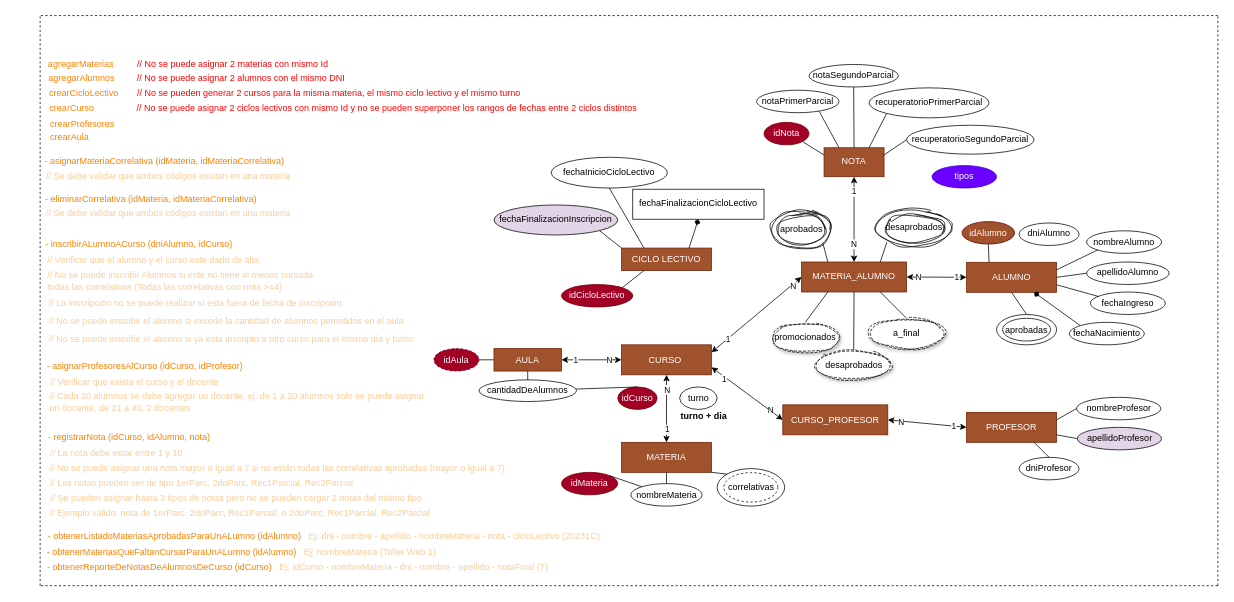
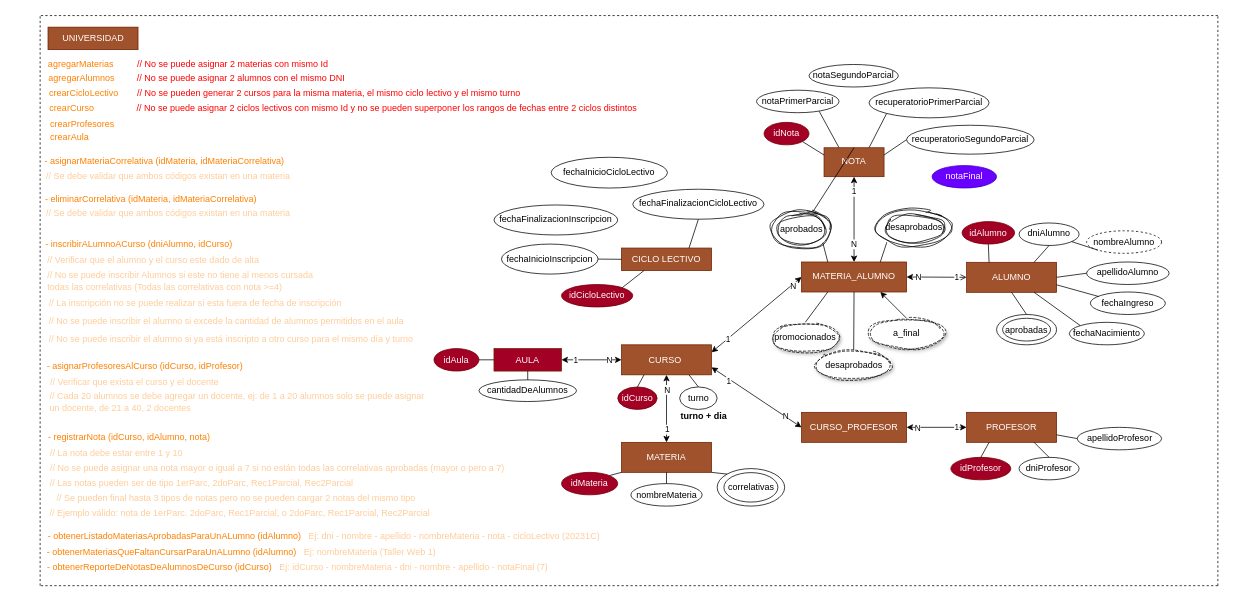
+ <mxCell id="78" value="UNIVERSIDAD" style="rounded=0;whiteSpace=wrap;html=1;fillColor=#a0522d;fontColor=#ffffff;strokeColor=#6D1F00;" parent="1" vertex="1"><mxGeometry x="63.5" y="35.43" width="120" height="30" as="geometry" /></mxCell>
- <mxCell id="51" value="" style="endArrow=none;html=1;rounded=0;entryX=0.5;entryY=1;entryDx=0;entryDy=0;exitX=0.5;exitY=0;exitDx=0;exitDy=0;" parent="1" source="50" target="33" edge="1"><mxGeometry width="50" height="50" relative="1" as="geometry"><mxPoint x="1048" y="298.92" as="sourcePoint" /><mxPoint x="1028" y="278.92" as="targetPoint" /></mxGeometry></mxCell>
+ <mxCell id="51" value="" style="endArrow=none;html=1;rounded=0;exitX=0.5;exitY=0;exitDx=0;exitDy=0;" parent="1" source="50" target="146" edge="1"><mxGeometry width="50" height="50" relative="1" as="geometry"><mxPoint x="1048" y="298.92" as="sourcePoint" /><mxPoint x="1028" y="278.92" as="targetPoint" /></mxGeometry></mxCell>
- <mxCell id="143" value="tipos" style="ellipse;whiteSpace=wrap;html=1;fillColor=#6a00ff;fontColor=#ffffff;strokeColor=#3700CC;" parent="1" vertex="1"><mxGeometry x="1242" y="219.92" width="86" height="30" as="geometry" /></mxCell>
+ <mxCell id="143" value="notaFinal" style="ellipse;whiteSpace=wrap;html=1;fillColor=#6a00ff;fontColor=#ffffff;strokeColor=#3700CC;" parent="1" vertex="1"><mxGeometry x="1242" y="219.92" width="86" height="30" as="geometry" /></mxCell>
- <mxCell id="68" value="fechaFinalizacionCicloLectivo" style="whiteSpace=wrap;html=1;rounded=0;" parent="1" vertex="1"><mxGeometry x="843" y="251.49" width="175" height="40" as="geometry" /></mxCell>
+ <mxCell id="68" value="fechaFinalizacionCicloLectivo" style="ellipse;whiteSpace=wrap;html=1;" parent="1" vertex="1"><mxGeometry x="843" y="251.49" width="175" height="40" as="geometry" /></mxCell>
- <mxCell id="11" value="" style="endArrow=none;html=1;rounded=0;entryX=0.5;entryY=1;entryDx=0;entryDy=0;exitX=0.25;exitY=0;exitDx=0;exitDy=0;" parent="1" source="6" target="7" edge="1"><mxGeometry width="50" height="50" relative="1" as="geometry"><mxPoint x="838" y="308.92" as="sourcePoint" /><mxPoint x="1188" y="418.92" as="targetPoint" /></mxGeometry></mxCell>
- <mxCell id="71" value="fechaFinalizacionInscripcion" style="ellipse;whiteSpace=wrap;html=1;fillColor=#e1d5e7;" parent="1" vertex="1"><mxGeometry x="658" y="272.49" width="165" height="40" as="geometry" /></mxCell>
+ <mxCell id="71" value="fechaFinalizacionInscripcion" style="ellipse;whiteSpace=wrap;html=1;" parent="1" vertex="1"><mxGeometry x="658" y="272.49" width="165" height="40" as="geometry" /></mxCell>
- <mxCell id="69" value="" style="endArrow=diamond;html=1;rounded=0;entryX=0.5;entryY=1;entryDx=0;entryDy=0;exitX=0.75;exitY=0;exitDx=0;exitDy=0;" parent="1" source="6" target="68" edge="1"><mxGeometry width="50" height="50" relative="1" as="geometry"><mxPoint x="888" y="288.92" as="sourcePoint" /><mxPoint x="800" y="252.92" as="targetPoint" /></mxGeometry></mxCell>
+ <mxCell id="69" value="" style="endArrow=none;html=1;rounded=0;entryX=0.5;entryY=1;entryDx=0;entryDy=0;exitX=0.75;exitY=0;exitDx=0;exitDy=0;" parent="1" source="6" target="68" edge="1"><mxGeometry width="50" height="50" relative="1" as="geometry"><mxPoint x="888" y="288.92" as="sourcePoint" /><mxPoint x="800" y="252.92" as="targetPoint" /></mxGeometry></mxCell>
- <mxCell id="92" value="idAlumno" style="ellipse;whiteSpace=wrap;html=1;fillColor=#a0522d;strokeColor=#6F0000;fontColor=#ffffff;" parent="1" vertex="1"><mxGeometry x="1282" y="294.63" width="70" height="30" as="geometry" /></mxCell>
+ <mxCell id="92" value="idAlumno" style="ellipse;whiteSpace=wrap;html=1;fillColor=#a20025;strokeColor=#6F0000;fontColor=#ffffff;" parent="1" vertex="1"><mxGeometry x="1282" y="294.63" width="70" height="30" as="geometry" /></mxCell>
- <mxCell id="73" value="" style="endArrow=none;html=1;rounded=0;entryX=1;entryY=1;entryDx=0;entryDy=0;exitX=0;exitY=0;exitDx=0;exitDy=0;" parent="1" source="6" target="71" edge="1"><mxGeometry width="50" height="50" relative="1" as="geometry"><mxPoint x="878" y="269.92" as="sourcePoint" /><mxPoint x="880" y="156.92" as="targetPoint" /></mxGeometry></mxCell>
- <mxCell id="59" value="nombreAlumno" style="ellipse;whiteSpace=wrap;html=1;" parent="1" vertex="1"><mxGeometry x="1448" y="306.92" width="100" height="30" as="geometry" /></mxCell>
+ <mxCell id="59" value="nombreAlumno" style="ellipse;whiteSpace=wrap;html=1;dashed=1;" parent="1" vertex="1"><mxGeometry x="1448" y="306.92" width="100" height="30" as="geometry" /></mxCell>
+ <mxCell id="65" value="" style="endArrow=none;html=1;rounded=0;entryX=0.75;entryY=0;entryDx=0;entryDy=0;exitX=0.5;exitY=1;exitDx=0;exitDy=0;" parent="1" source="58" target="3" edge="1"><mxGeometry width="50" height="50" relative="1" as="geometry"><mxPoint x="1458" y="343.92" as="sourcePoint" /><mxPoint x="1418" y="338.92" as="targetPoint" /></mxGeometry></mxCell>
+ <mxCell id="70" value="fechaInicioInscripcion" style="ellipse;whiteSpace=wrap;html=1;" parent="1" vertex="1"><mxGeometry x="668" y="324.63" width="128.75" height="40" as="geometry" /></mxCell>
+ <mxCell id="72" value="" style="endArrow=none;html=1;rounded=0;entryX=1;entryY=0.5;entryDx=0;entryDy=0;exitX=0;exitY=0.5;exitDx=0;exitDy=0;" parent="1" source="6" target="70" edge="1"><mxGeometry width="50" height="50" relative="1" as="geometry"><mxPoint x="848" y="308.92" as="sourcePoint" /><mxPoint x="815" y="206.92" as="targetPoint" /></mxGeometry></mxCell>
- <mxCell id="64" value="" style="endArrow=none;html=1;rounded=0;entryX=1;entryY=0.25;entryDx=0;entryDy=0;exitX=0;exitY=1;exitDx=0;exitDy=0;" parent="1" source="59" target="3" edge="1"><mxGeometry width="50" height="50" relative="1" as="geometry"><mxPoint x="1458" y="383.92" as="sourcePoint" /><mxPoint x="1418" y="358.92" as="targetPoint" /></mxGeometry></mxCell>
+ <mxCell id="64" value="" style="endArrow=none;html=1;rounded=0;exitX=0;exitY=1;exitDx=0;exitDy=0;" parent="1" source="59" target="58" edge="1"><mxGeometry width="50" height="50" relative="1" as="geometry"><mxPoint x="1458" y="383.92" as="sourcePoint" /><mxPoint x="1418" y="358.92" as="targetPoint" /></mxGeometry></mxCell>
- <mxCell id="21" value="N" style="endArrow=classic;startArrow=classic;html=1;rounded=0;exitX=1;exitY=0.5;exitDx=0;exitDy=0;entryX=0;entryY=0.5;entryDx=0;entryDy=0;" parent="1" source="28" target="3" edge="1"><mxGeometry x="-0.6" width="50" height="50" relative="1" as="geometry"><mxPoint x="1055.5" y="378.92" as="sourcePoint" /><mxPoint x="1031" y="458.92" as="targetPoint" /><mxPoint as="offset" /></mxGeometry></mxCell>
+ <mxCell id="21" value="N" style="endArrow=open;startArrow=classic;html=1;rounded=0;exitX=1;exitY=0.5;exitDx=0;exitDy=0;entryX=0;entryY=0.5;entryDx=0;entryDy=0;" parent="1" source="28" target="3" edge="1"><mxGeometry x="-0.6" width="50" height="50" relative="1" as="geometry"><mxPoint x="1055.5" y="378.92" as="sourcePoint" /><mxPoint x="1031" y="458.92" as="targetPoint" /><mxPoint as="offset" /></mxGeometry></mxCell>
- <mxCell id="49" value="" style="endArrow=none;html=1;rounded=0;entryX=0.75;entryY=1;entryDx=0;entryDy=0;exitX=0.5;exitY=0;exitDx=0;exitDy=0;" parent="1" source="46" target="28" edge="1"><mxGeometry width="50" height="50" relative="1" as="geometry"><mxPoint x="1113" y="454.92" as="sourcePoint" /><mxPoint x="1088" y="428.92" as="targetPoint" /></mxGeometry></mxCell>
+ <mxCell id="49" value="" style="endArrow=classic;html=1;rounded=0;entryX=0.75;entryY=1;entryDx=0;entryDy=0;exitX=0.5;exitY=0;exitDx=0;exitDy=0;" parent="1" source="46" target="28" edge="1"><mxGeometry width="50" height="50" relative="1" as="geometry"><mxPoint x="1113" y="454.92" as="sourcePoint" /><mxPoint x="1088" y="428.92" as="targetPoint" /></mxGeometry></mxCell>
- <mxCell id="102" value="" style="endArrow=diamond;html=1;rounded=0;entryX=0.75;entryY=1;entryDx=0;entryDy=0;exitX=0;exitY=0;exitDx=0;exitDy=0;" parent="1" source="101" target="3" edge="1"><mxGeometry width="50" height="50" relative="1" as="geometry"><mxPoint x="1455" y="413.92" as="sourcePoint" /><mxPoint x="1418" y="368.92" as="targetPoint" /></mxGeometry></mxCell>
+ <mxCell id="102" value="" style="endArrow=none;html=1;rounded=0;entryX=0.75;entryY=1;entryDx=0;entryDy=0;exitX=0;exitY=0;exitDx=0;exitDy=0;" parent="1" source="101" target="3" edge="1"><mxGeometry width="50" height="50" relative="1" as="geometry"><mxPoint x="1455" y="413.92" as="sourcePoint" /><mxPoint x="1418" y="368.92" as="targetPoint" /></mxGeometry></mxCell>
- <mxCell id="76" value="idAula" style="ellipse;whiteSpace=wrap;html=1;fillColor=#a20025;strokeColor=#6F0000;fontColor=#ffffff;dashed=1;" parent="1" vertex="1"><mxGeometry x="578" y="463.92" width="60" height="30" as="geometry" /></mxCell>
+ <mxCell id="76" value="idAula" style="ellipse;whiteSpace=wrap;html=1;fillColor=#a20025;strokeColor=#6F0000;fontColor=#ffffff;" parent="1" vertex="1"><mxGeometry x="578" y="463.92" width="60" height="30" as="geometry" /></mxCell>
- <mxCell id="23" value="AULA" style="rounded=0;whiteSpace=wrap;html=1;fillColor=#a0522d;fontColor=#ffffff;strokeColor=#6D1F00;" parent="1" vertex="1"><mxGeometry x="658" y="463.92" width="90" height="30" as="geometry" /></mxCell>
+ <mxCell id="23" value="AULA" style="rounded=0;whiteSpace=wrap;html=1;fillColor=#a20025;fontColor=#ffffff;strokeColor=#6D1F00;" parent="1" vertex="1"><mxGeometry x="658" y="463.92" width="90" height="30" as="geometry" /></mxCell>
+ <mxCell id="13" value="" style="endArrow=none;html=1;rounded=0;exitX=0.75;exitY=1;exitDx=0;exitDy=0;entryX=0.5;entryY=0;entryDx=0;entryDy=0;" parent="1" source="2" target="12" edge="1"><mxGeometry width="50" height="50" relative="1" as="geometry"><mxPoint x="1138" y="468.92" as="sourcePoint" /><mxPoint x="1188" y="418.92" as="targetPoint" /></mxGeometry></mxCell>
- <mxCell id="104" value="" style="endArrow=none;html=1;rounded=0;exitX=0.5;exitY=0;exitDx=0;exitDy=0;" parent="1" source="74" target="29" edge="1"><mxGeometry width="50" height="50" relative="1" as="geometry"><mxPoint x="838" y="488.92" as="sourcePoint" /><mxPoint x="818" y="488.92" as="targetPoint" /></mxGeometry></mxCell>
+ <mxCell id="104" value="" style="endArrow=none;html=1;rounded=0;exitX=0.5;exitY=0;exitDx=0;exitDy=0;entryX=0.25;entryY=1;entryDx=0;entryDy=0;" parent="1" source="74" target="2" edge="1"><mxGeometry width="50" height="50" relative="1" as="geometry"><mxPoint x="838" y="488.92" as="sourcePoint" /><mxPoint x="818" y="488.92" as="targetPoint" /></mxGeometry></mxCell>
- <mxCell id="80" value="nombreProfesor" style="ellipse;whiteSpace=wrap;html=1;" parent="1" vertex="1"><mxGeometry x="1434.5" y="528.92" width="112.5" height="30" as="geometry" /></mxCell>
- <mxCell id="84" value="" style="endArrow=none;html=1;rounded=0;exitX=0;exitY=0.5;exitDx=0;exitDy=0;entryX=1;entryY=0.25;entryDx=0;entryDy=0;" parent="1" source="80" target="4" edge="1"><mxGeometry width="50" height="50" relative="1" as="geometry"><mxPoint x="1453" y="491.07" as="sourcePoint" /><mxPoint x="1418" y="525.07" as="targetPoint" /></mxGeometry></mxCell>
- <mxCell id="27" value="CURSO_PROFESOR" style="rounded=0;whiteSpace=wrap;html=1;fillColor=#a0522d;fontColor=#ffffff;strokeColor=#6D1F00;" parent="1" vertex="1"><mxGeometry x="1043" y="538.92" width="140" height="40" as="geometry" /></mxCell>
+ <mxCell id="27" value="CURSO_PROFESOR" style="rounded=0;whiteSpace=wrap;html=1;fillColor=#a0522d;fontColor=#ffffff;strokeColor=#6D1F00;" parent="1" vertex="1"><mxGeometry x="1068" y="548.92" width="140" height="40" as="geometry" /></mxCell>
- <mxCell id="81" value="apellidoProfesor" style="ellipse;whiteSpace=wrap;html=1;fillColor=#e1d5e7;" parent="1" vertex="1"><mxGeometry x="1435.5" y="568.92" width="112.5" height="30" as="geometry" /></mxCell>
+ <mxCell id="81" value="apellidoProfesor" style="ellipse;whiteSpace=wrap;html=1;" parent="1" vertex="1"><mxGeometry x="1435.5" y="568.92" width="112.5" height="30" as="geometry" /></mxCell>
+ <mxCell id="95" value="" style="endArrow=none;html=1;rounded=0;exitX=0.5;exitY=0;exitDx=0;exitDy=0;entryX=0.25;entryY=1;entryDx=0;entryDy=0;" parent="1" source="94" target="4" edge="1"><mxGeometry width="50" height="50" relative="1" as="geometry"><mxPoint x="1460" y="500.92" as="sourcePoint" /><mxPoint x="1418" y="518.92" as="targetPoint" /></mxGeometry></mxCell>
- <mxCell id="139" value="&lt;p class=&quot;MsoNormal&quot;&gt;&lt;font color=&quot;#ffcc99&quot;&gt;// No se puede asignar una nota mayor o igual a 7 si no están todas las correlativas aprobadas (mayor o igual a 7)&lt;/font&gt;&lt;/p&gt;" style="text;html=1;strokeColor=none;fillColor=none;align=center;verticalAlign=middle;whiteSpace=wrap;rounded=0;" parent="136" vertex="1"><mxGeometry x="28" y="42" width="643" height="30" as="geometry" /></mxCell>
+ <mxCell id="139" value="&lt;p class=&quot;MsoNormal&quot;&gt;&lt;font color=&quot;#ffcc99&quot;&gt;// No se puede asignar una nota mayor o igual a 7 si no están todas las correlativas aprobadas (mayor o pero a 7)&lt;/font&gt;&lt;/p&gt;" style="text;html=1;strokeColor=none;fillColor=none;align=center;verticalAlign=middle;whiteSpace=wrap;rounded=0;" parent="136" vertex="1"><mxGeometry x="28" y="42" width="643" height="30" as="geometry" /></mxCell>
+ <mxCell id="94" value="idProfesor" style="ellipse;whiteSpace=wrap;html=1;fillColor=#a20025;strokeColor=#6F0000;fontColor=#ffffff;" parent="1" vertex="1"><mxGeometry x="1267" y="608.92" width="80" height="30" as="geometry" /></mxCell>
- <mxCell id="56" value="" style="endArrow=none;html=1;rounded=0;exitX=1;exitY=0;exitDx=0;exitDy=0;" parent="1" source="54" target="55" edge="1"><mxGeometry width="50" height="50" relative="1" as="geometry"><mxPoint x="843" y="648.92" as="sourcePoint" /><mxPoint x="868" y="618.92" as="targetPoint" /></mxGeometry></mxCell>
+ <mxCell id="56" value="" style="endArrow=none;html=1;rounded=0;exitX=1;exitY=0;exitDx=0;exitDy=0;entryX=0;entryY=1;entryDx=0;entryDy=0;" parent="1" source="54" target="5" edge="1"><mxGeometry width="50" height="50" relative="1" as="geometry"><mxPoint x="843" y="648.92" as="sourcePoint" /><mxPoint x="868" y="618.92" as="targetPoint" /></mxGeometry></mxCell>
- <mxCell id="38" value="correlativas" style="ellipse;whiteSpace=wrap;html=1;dashed=1;" parent="36" vertex="1"><mxGeometry x="9" y="5.357" width="72" height="39.286" as="geometry" /></mxCell>
+ <mxCell id="38" value="correlativas" style="ellipse;whiteSpace=wrap;html=1;" parent="36" vertex="1"><mxGeometry x="9" y="5.357" width="72" height="39.286" as="geometry" /></mxCell>
- <mxCell id="141" value="&lt;p class=&quot;MsoNormal&quot;&gt;&lt;font color=&quot;#ffcc99&quot;&gt;// Se pueden asignar hasta 3 tipos de notas pero no se pueden cargar 2 notas del mismo tipo&lt;/font&gt;&lt;/p&gt;" style="text;html=1;strokeColor=none;fillColor=none;align=center;verticalAlign=middle;whiteSpace=wrap;rounded=0;" parent="136" vertex="1"><mxGeometry x="38" y="82.08" width="513" height="30" as="geometry" /></mxCell>
+ <mxCell id="141" value="&lt;p class=&quot;MsoNormal&quot;&gt;&lt;font color=&quot;#ffcc99&quot;&gt;// Se pueden final hasta 3 tipos de notas pero no se pueden cargar 2 notas del mismo tipo&lt;/font&gt;&lt;/p&gt;" style="text;html=1;strokeColor=none;fillColor=none;align=center;verticalAlign=middle;whiteSpace=wrap;rounded=0;" parent="136" vertex="1"><mxGeometry x="38" y="82.08" width="513" height="30" as="geometry" /></mxCell>
